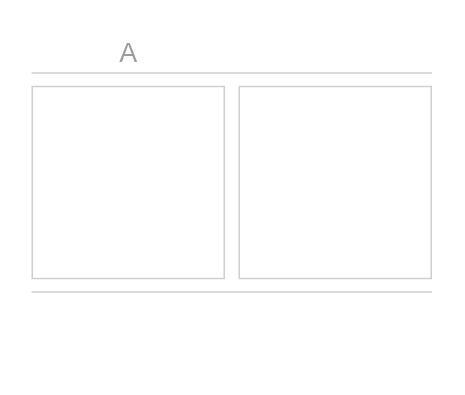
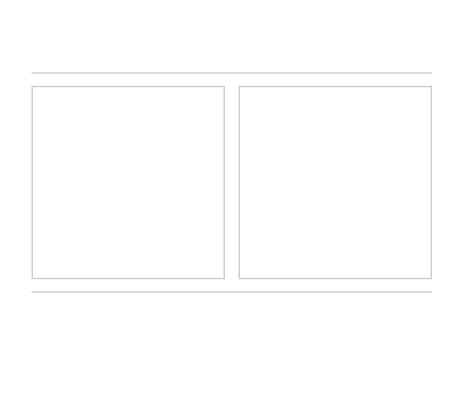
- <mxCell id="4" value="&lt;font style=&quot;font-size: 18px&quot; color=&quot;#9c9c9c&quot;&gt;A&lt;/font&gt;" style="text;html=1;strokeColor=none;fillColor=none;align=center;verticalAlign=middle;whiteSpace=wrap;rounded=0;" parent="1" vertex="1"><mxGeometry x="42.5" y="20" width="85" height="30" as="geometry" /></mxCell>
